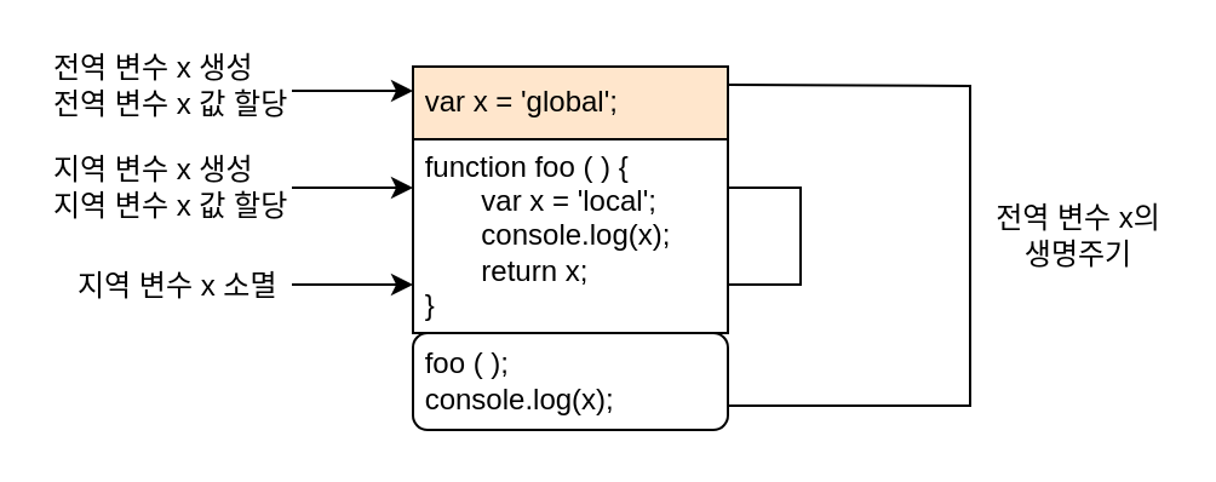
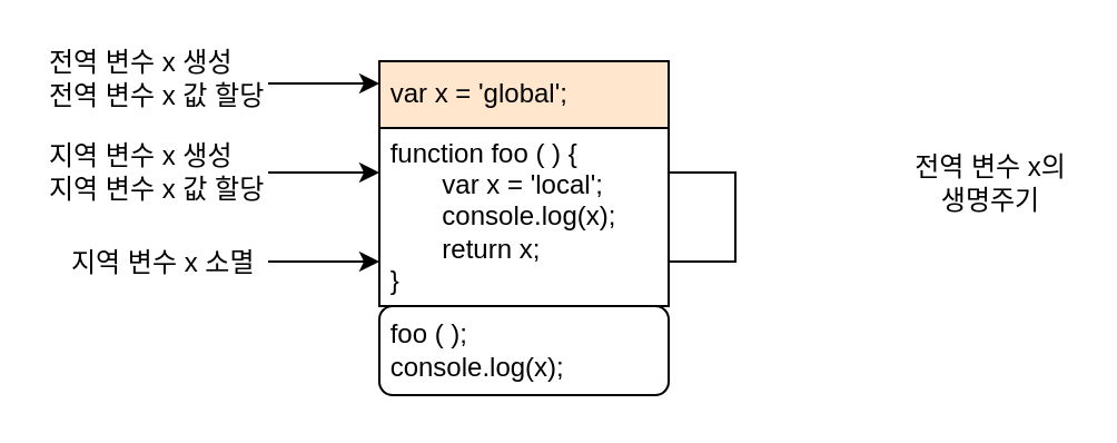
- <mxCell id="11" value="전역 변수 x의&lt;br&gt;생명주기" style="text;html=1;strokeColor=none;fillColor=none;align=center;verticalAlign=middle;whiteSpace=wrap;rounded=0;" vertex="1" parent="1"><mxGeometry x="410" y="82" width="70" height="30" as="geometry" /></mxCell>
+ <mxCell id="11" value="전역 변수 x의&lt;br&gt;생명주기" style="text;html=1;strokeColor=none;fillColor=none;align=center;verticalAlign=middle;whiteSpace=wrap;rounded=0;" vertex="1" parent="1"><mxGeometry x="410" y="67" width="70" height="30" as="geometry" /></mxCell>
- <mxCell id="10" value="" style="endArrow=none;html=1;rounded=0;exitX=1;exitY=0.25;exitDx=0;exitDy=0;entryX=1;entryY=0.75;entryDx=0;entryDy=0;" edge="1" parent="1" source="8" target="9"><mxGeometry width="50" height="50" relative="1" as="geometry"><mxPoint x="340" y="57" as="sourcePoint" /><mxPoint x="400" y="167" as="targetPoint" /><Array as="points"><mxPoint x="400" y="35" /><mxPoint x="400" y="167" /></Array></mxGeometry></mxCell>
